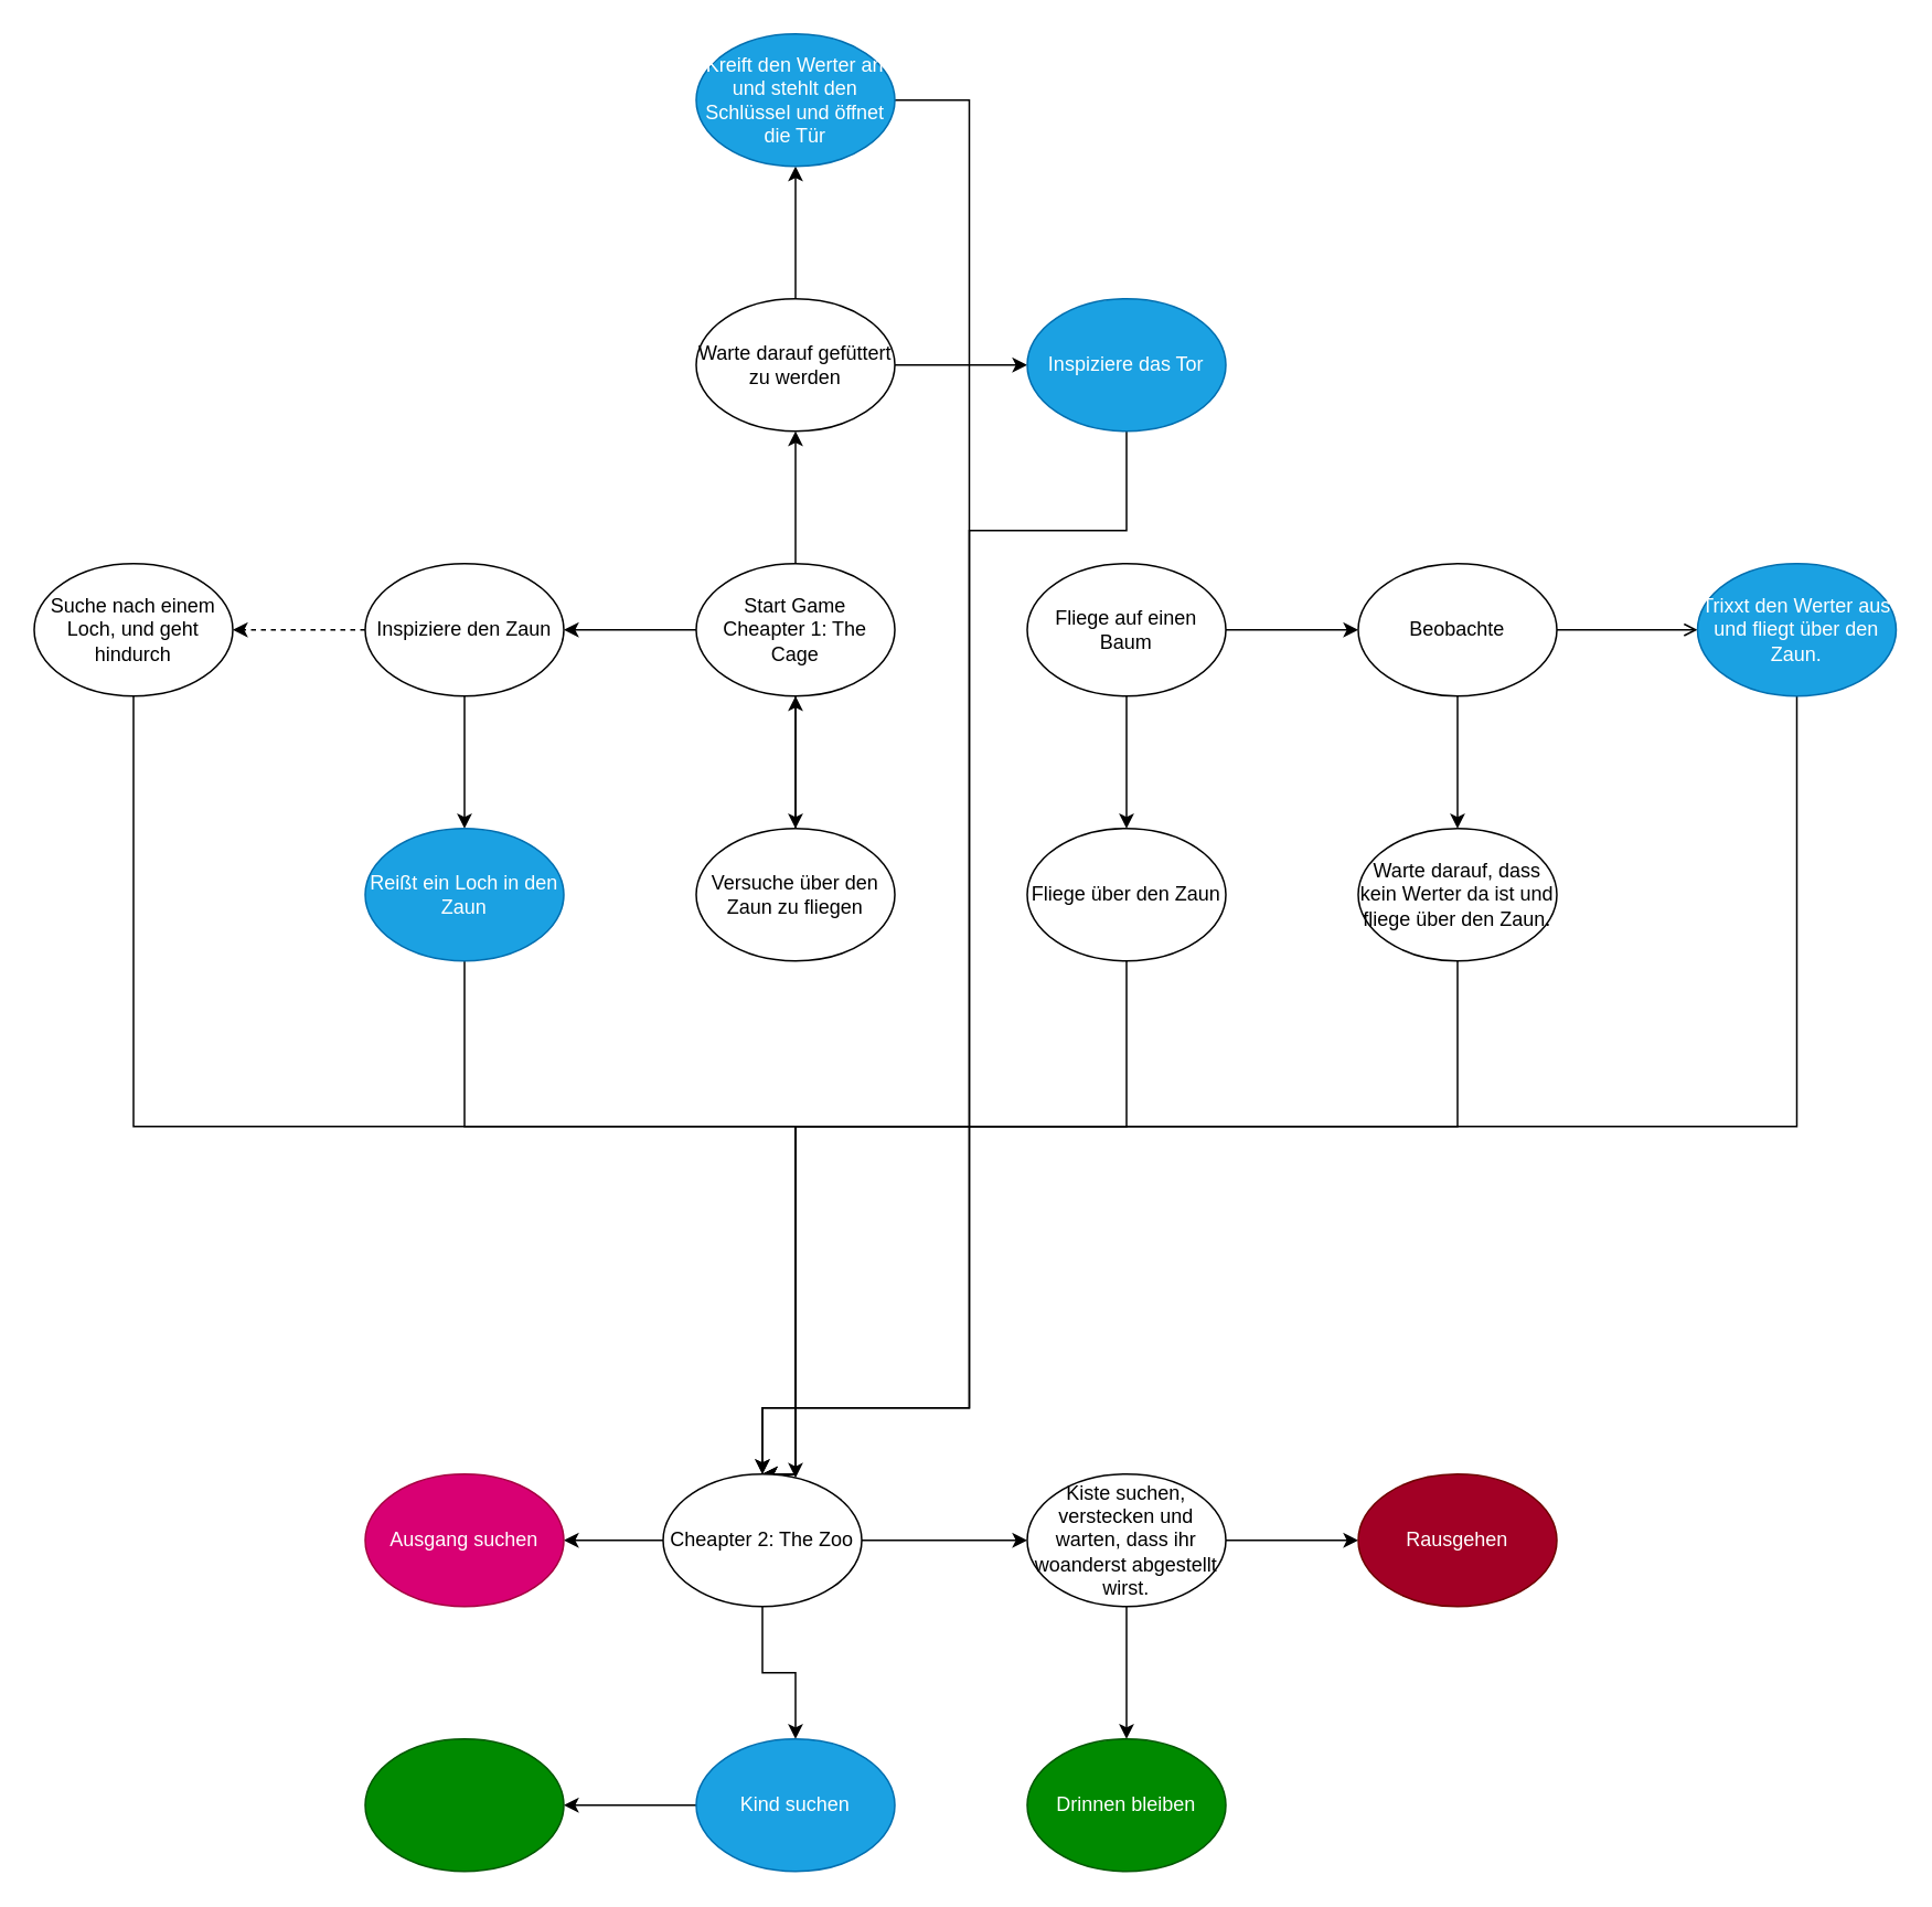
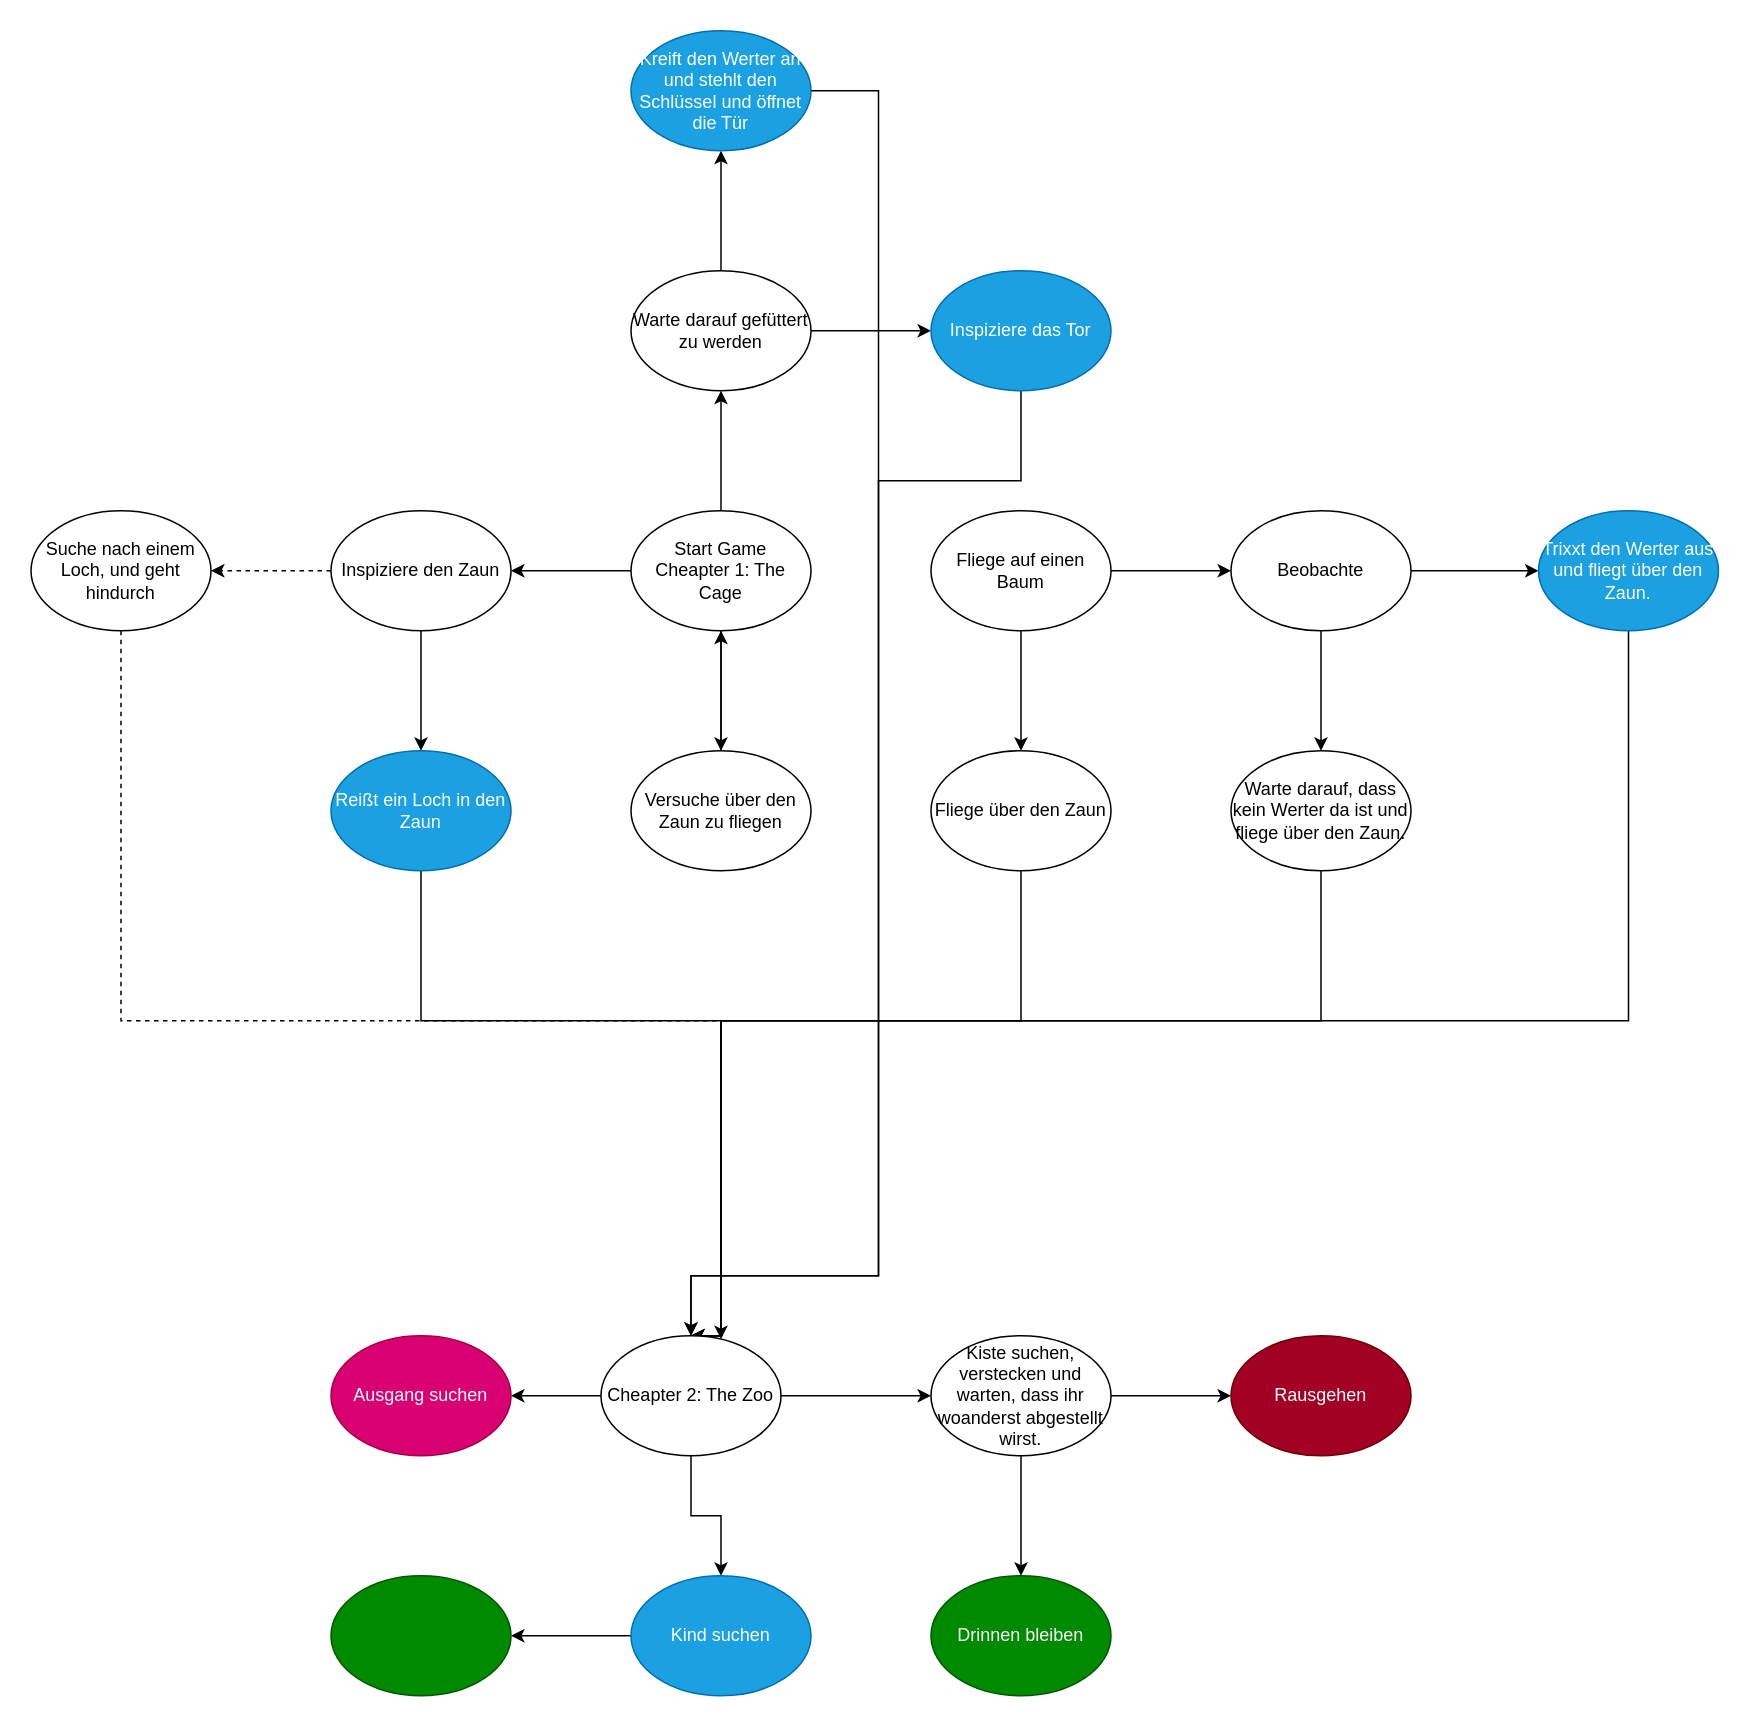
- <mxCell id="14" value="" style="edgeStyle=orthogonalEdgeStyle;rounded=0;orthogonalLoop=1;jettySize=auto;html=1;endArrow=open;" parent="1" source="15" target="19" edge="1"><mxGeometry relative="1" as="geometry" /></mxCell>
+ <mxCell id="14" value="" style="edgeStyle=orthogonalEdgeStyle;rounded=0;orthogonalLoop=1;jettySize=auto;html=1;" parent="1" source="15" target="19" edge="1"><mxGeometry relative="1" as="geometry" /></mxCell>
- <mxCell id="26" style="edgeStyle=orthogonalEdgeStyle;rounded=0;orthogonalLoop=1;jettySize=auto;html=1;" parent="1" source="27" target="37" edge="1"><mxGeometry relative="1" as="geometry"><Array as="points"><mxPoint x="80" y="680" /><mxPoint x="480" y="680" /></Array></mxGeometry></mxCell>
+ <mxCell id="26" style="edgeStyle=orthogonalEdgeStyle;rounded=0;orthogonalLoop=1;jettySize=auto;html=1;dashed=1;" parent="1" source="27" target="37" edge="1"><mxGeometry relative="1" as="geometry"><Array as="points"><mxPoint x="80" y="680" /><mxPoint x="480" y="680" /></Array></mxGeometry></mxCell>
